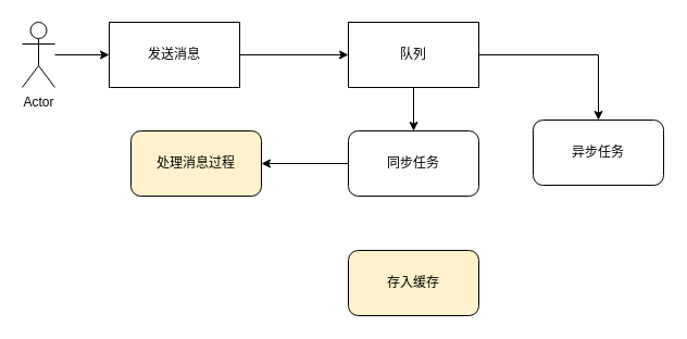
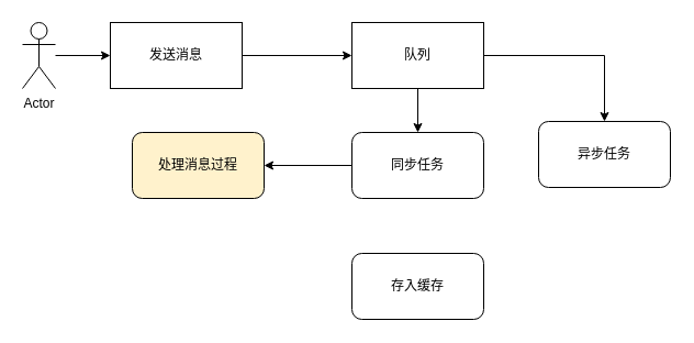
- <mxCell id="13" value="存入缓存" style="rounded=1;whiteSpace=wrap;html=1;fillColor=#fff2cc;" vertex="1" parent="1"><mxGeometry x="320" y="230" width="120" height="60" as="geometry" /></mxCell>
+ <mxCell id="13" value="存入缓存" style="rounded=1;whiteSpace=wrap;html=1;" vertex="1" parent="1"><mxGeometry x="320" y="230" width="120" height="60" as="geometry" /></mxCell>
